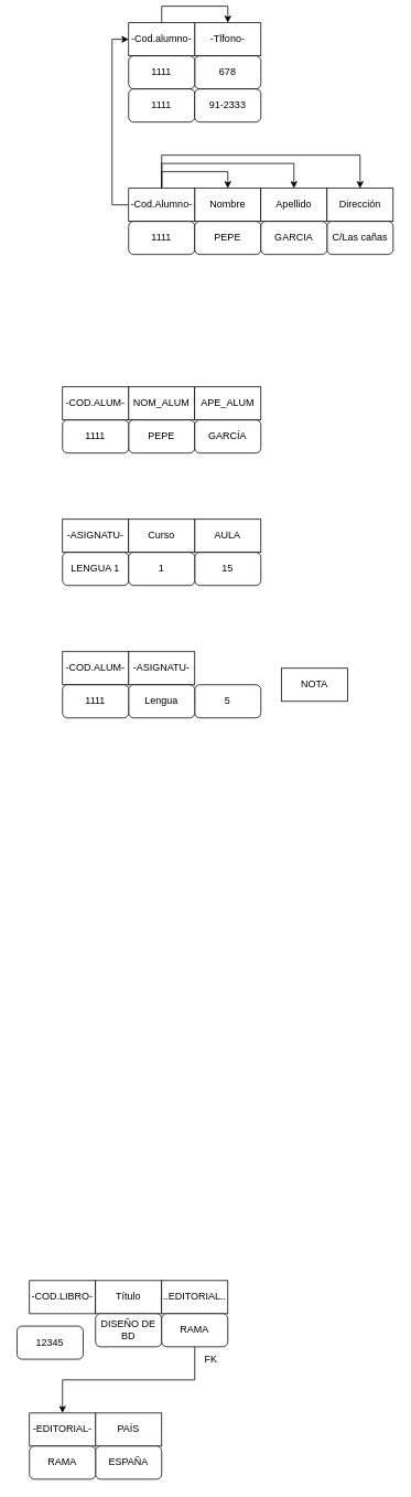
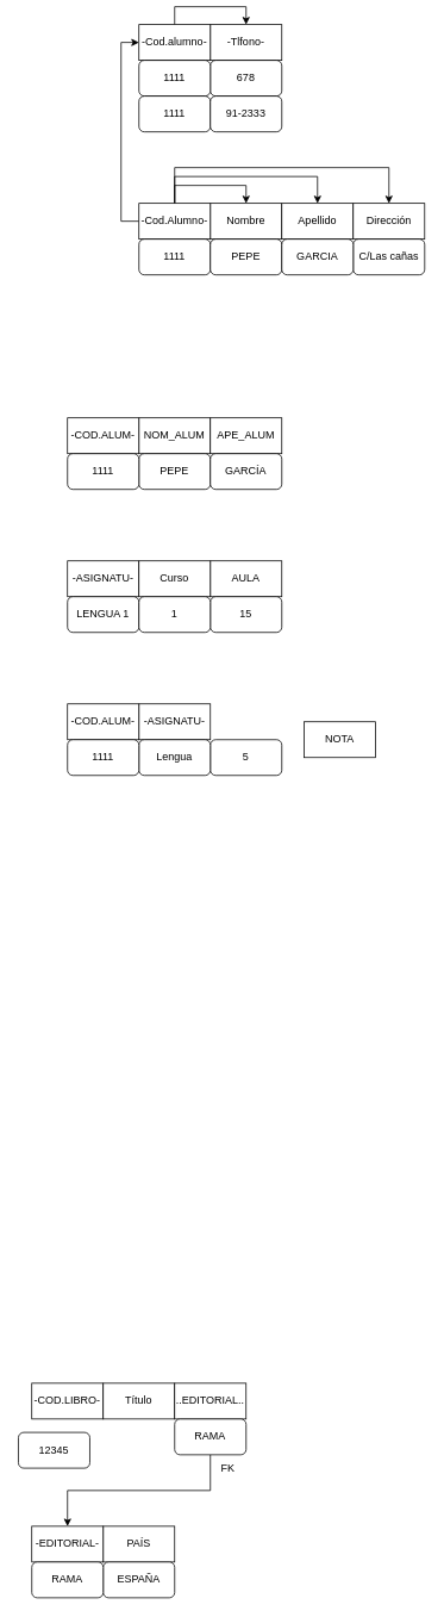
- <mxCell id="46" value="DISEÑO DE BD" style="rounded=1;whiteSpace=wrap;html=1;" vertex="1" parent="1"><mxGeometry x="115" y="1580" width="80" height="40" as="geometry" /></mxCell>
